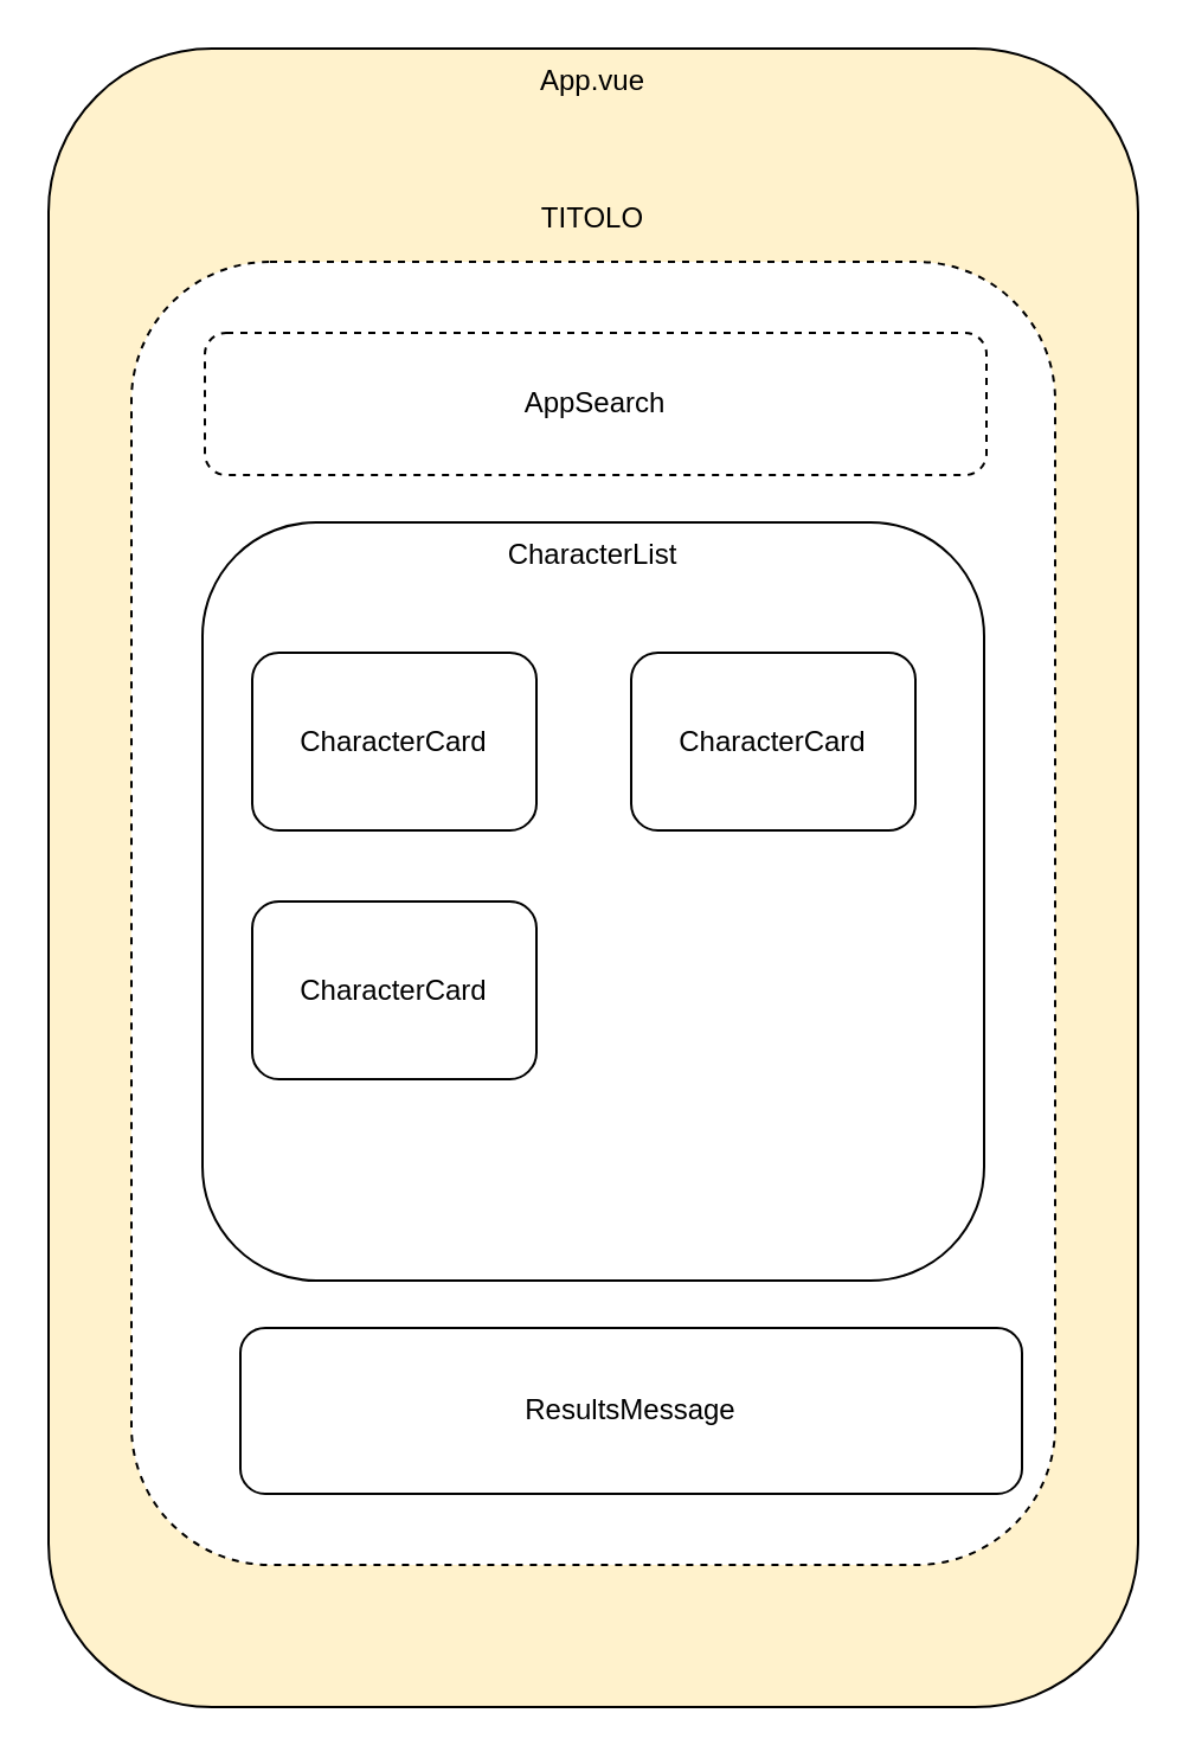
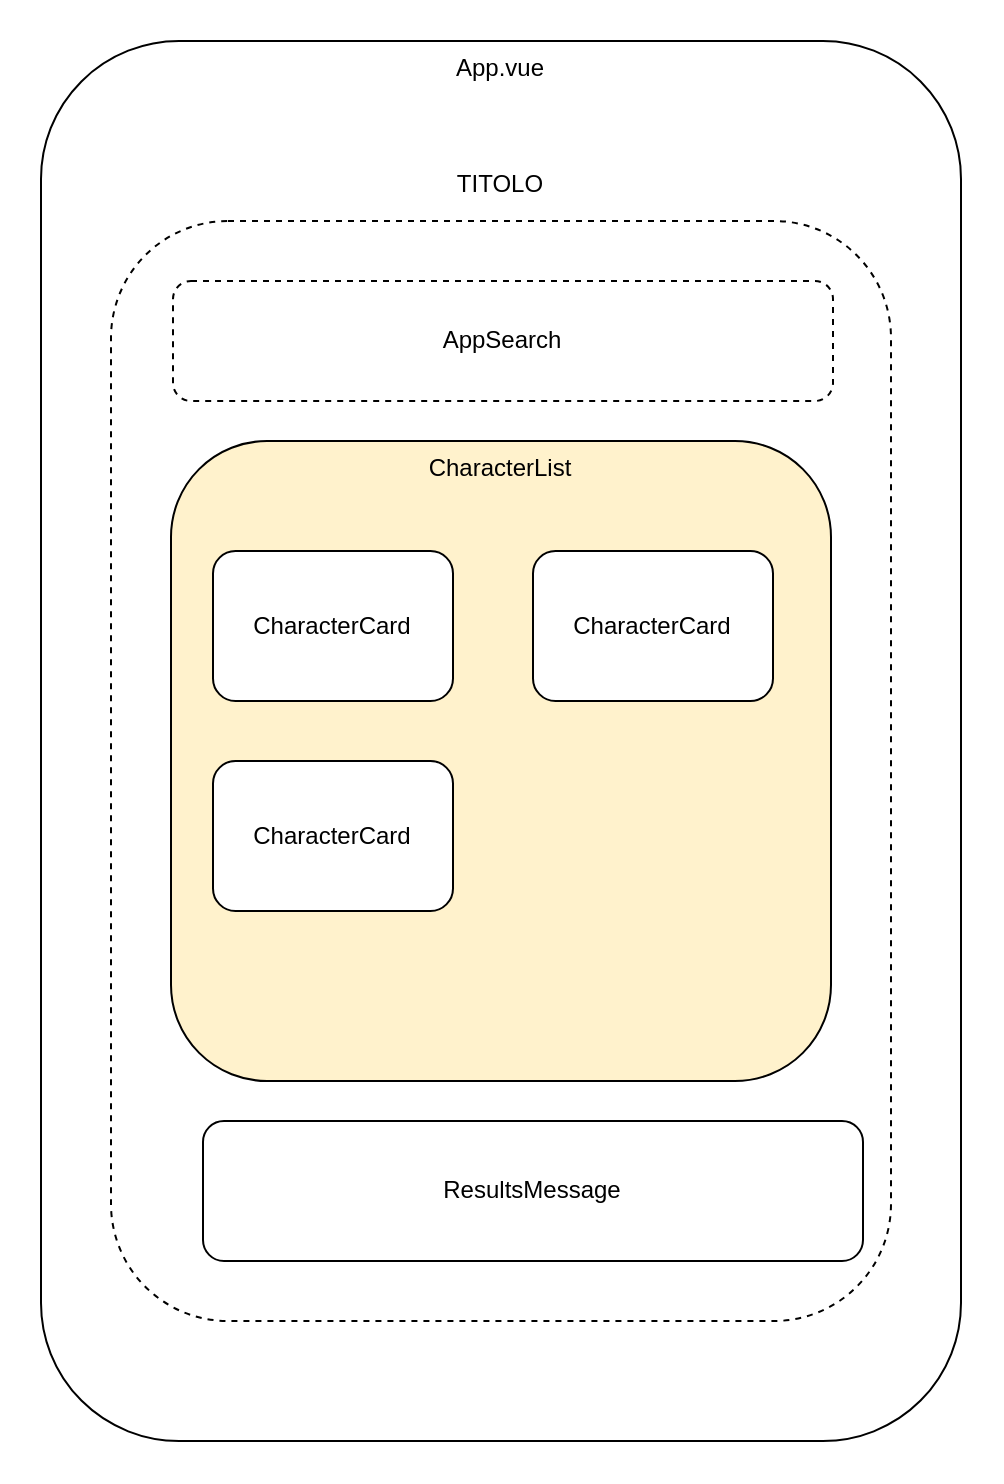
- <mxCell id="2" value="App.vue&lt;br&gt;&lt;br&gt;&lt;br&gt;&lt;br&gt;TITOLO" style="rounded=1;whiteSpace=wrap;html=1;verticalAlign=top;fillColor=#fff2cc;" vertex="1" parent="1"><mxGeometry x="20" y="20" width="460" height="700" as="geometry" /></mxCell>
+ <mxCell id="2" value="App.vue&lt;br&gt;&lt;br&gt;&lt;br&gt;&lt;br&gt;TITOLO" style="rounded=1;whiteSpace=wrap;html=1;verticalAlign=top;" vertex="1" parent="1"><mxGeometry x="20" y="20" width="460" height="700" as="geometry" /></mxCell>
- <mxCell id="5" value="CharacterList" style="rounded=1;whiteSpace=wrap;html=1;verticalAlign=top;" vertex="1" parent="1"><mxGeometry x="85" y="220" width="330" height="320" as="geometry" /></mxCell>
+ <mxCell id="5" value="CharacterList" style="rounded=1;whiteSpace=wrap;html=1;verticalAlign=top;fillColor=#fff2cc;" vertex="1" parent="1"><mxGeometry x="85" y="220" width="330" height="320" as="geometry" /></mxCell>
